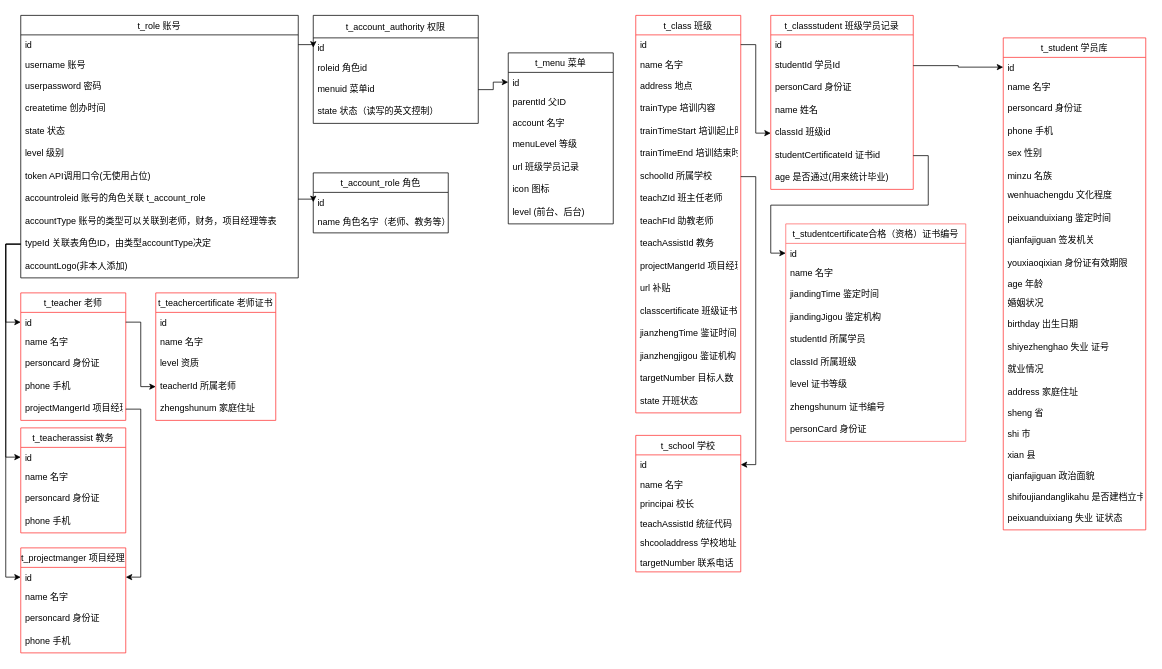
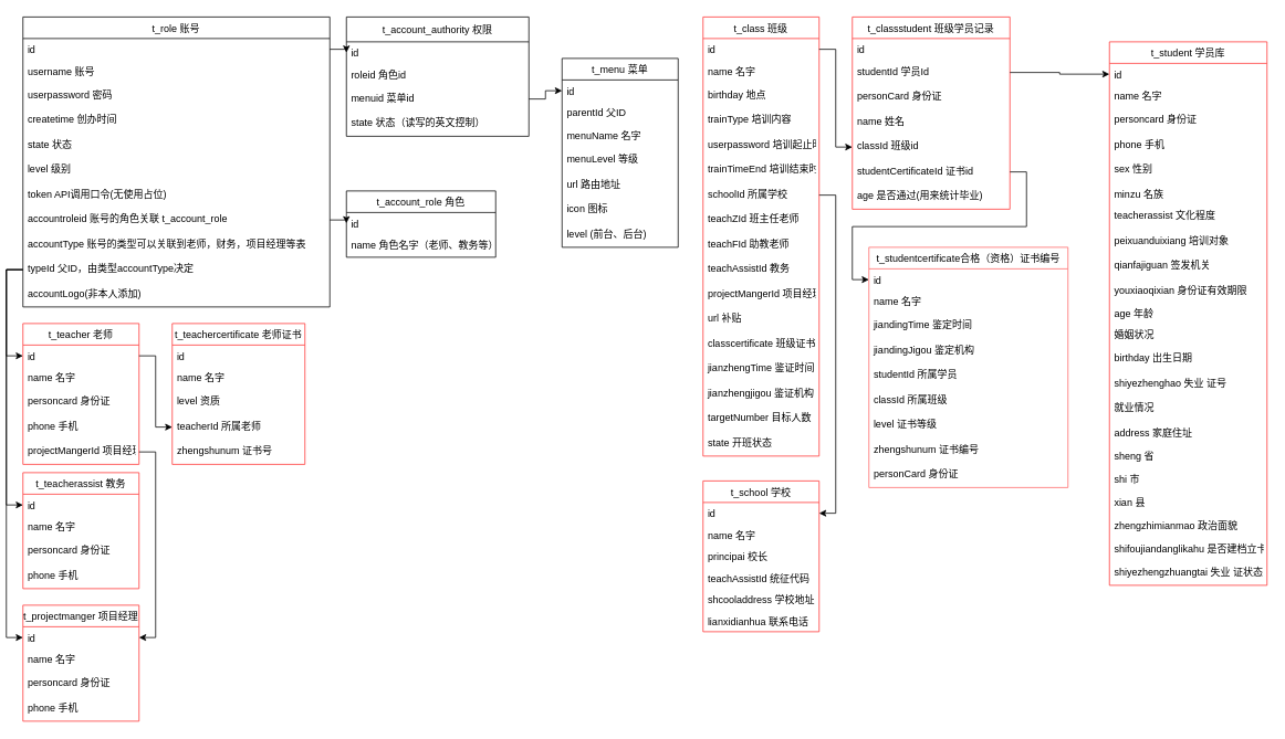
- <mxCell id="63" value="address 地点" style="text;strokeColor=none;fillColor=none;align=left;verticalAlign=top;spacingLeft=4;spacingRight=4;overflow=hidden;rotatable=0;points=[[0,0.5],[1,0.5]];portConstraint=eastwest;" vertex="1" parent="60"><mxGeometry y="80" width="140" height="30" as="geometry" /></mxCell>
+ <mxCell id="63" value="birthday 地点" style="text;strokeColor=none;fillColor=none;align=left;verticalAlign=top;spacingLeft=4;spacingRight=4;overflow=hidden;rotatable=0;points=[[0,0.5],[1,0.5]];portConstraint=eastwest;" vertex="1" parent="60"><mxGeometry y="80" width="140" height="30" as="geometry" /></mxCell>
- <mxCell id="27" value="account 名字" style="text;strokeColor=none;fillColor=none;align=left;verticalAlign=top;spacingLeft=4;spacingRight=4;overflow=hidden;rotatable=0;points=[[0,0.5],[1,0.5]];portConstraint=eastwest;" vertex="1" parent="24"><mxGeometry y="80" width="140" height="28" as="geometry" /></mxCell>
+ <mxCell id="27" value="menuName 名字" style="text;strokeColor=none;fillColor=none;align=left;verticalAlign=top;spacingLeft=4;spacingRight=4;overflow=hidden;rotatable=0;points=[[0,0.5],[1,0.5]];portConstraint=eastwest;" vertex="1" parent="24"><mxGeometry y="80" width="140" height="28" as="geometry" /></mxCell>
- <mxCell id="65" value="trainTimeStart 培训起止时间" style="text;strokeColor=none;fillColor=none;align=left;verticalAlign=top;spacingLeft=4;spacingRight=4;overflow=hidden;rotatable=0;points=[[0,0.5],[1,0.5]];portConstraint=eastwest;" vertex="1" parent="60"><mxGeometry y="140" width="140" height="30" as="geometry" /></mxCell>
+ <mxCell id="65" value="userpassword 培训起止时间" style="text;strokeColor=none;fillColor=none;align=left;verticalAlign=top;spacingLeft=4;spacingRight=4;overflow=hidden;rotatable=0;points=[[0,0.5],[1,0.5]];portConstraint=eastwest;" vertex="1" parent="60"><mxGeometry y="140" width="140" height="30" as="geometry" /></mxCell>
- <mxCell id="29" value="url 班级学员记录" style="text;strokeColor=none;fillColor=none;align=left;verticalAlign=top;spacingLeft=4;spacingRight=4;overflow=hidden;rotatable=0;points=[[0,0.5],[1,0.5]];portConstraint=eastwest;" vertex="1" parent="24"><mxGeometry y="138" width="140" height="30" as="geometry" /></mxCell>
+ <mxCell id="29" value="url 路由地址" style="text;strokeColor=none;fillColor=none;align=left;verticalAlign=top;spacingLeft=4;spacingRight=4;overflow=hidden;rotatable=0;points=[[0,0.5],[1,0.5]];portConstraint=eastwest;" vertex="1" parent="24"><mxGeometry y="138" width="140" height="30" as="geometry" /></mxCell>
- <mxCell id="113" value="wenhuachengdu 文化程度" style="text;strokeColor=none;fillColor=none;align=left;verticalAlign=top;spacingLeft=4;spacingRight=4;overflow=hidden;rotatable=0;points=[[0,0.5],[1,0.5]];portConstraint=eastwest;" vertex="1" parent="106"><mxGeometry y="196" width="190" height="30" as="geometry" /></mxCell>
+ <mxCell id="113" value="teacherassist 文化程度" style="text;strokeColor=none;fillColor=none;align=left;verticalAlign=top;spacingLeft=4;spacingRight=4;overflow=hidden;rotatable=0;points=[[0,0.5],[1,0.5]];portConstraint=eastwest;" vertex="1" parent="106"><mxGeometry y="196" width="190" height="30" as="geometry" /></mxCell>
- <mxCell id="114" value="peixuanduixiang 鉴定时间" style="text;strokeColor=none;fillColor=none;align=left;verticalAlign=top;spacingLeft=4;spacingRight=4;overflow=hidden;rotatable=0;points=[[0,0.5],[1,0.5]];portConstraint=eastwest;" vertex="1" parent="106"><mxGeometry y="226" width="190" height="30" as="geometry" /></mxCell>
+ <mxCell id="114" value="peixuanduixiang 培训对象" style="text;strokeColor=none;fillColor=none;align=left;verticalAlign=top;spacingLeft=4;spacingRight=4;overflow=hidden;rotatable=0;points=[[0,0.5],[1,0.5]];portConstraint=eastwest;" vertex="1" parent="106"><mxGeometry y="226" width="190" height="30" as="geometry" /></mxCell>
- <mxCell id="12" value="typeId 关联表角色ID，由类型accountType决定" style="text;strokeColor=none;fillColor=none;align=left;verticalAlign=top;spacingLeft=4;spacingRight=4;overflow=hidden;rotatable=0;points=[[0,0.5],[1,0.5]];portConstraint=eastwest;" vertex="1" parent="2"><mxGeometry y="290" width="370" height="30" as="geometry" /></mxCell>
+ <mxCell id="12" value="typeId 父ID，由类型accountType决定" style="text;strokeColor=none;fillColor=none;align=left;verticalAlign=top;spacingLeft=4;spacingRight=4;overflow=hidden;rotatable=0;points=[[0,0.5],[1,0.5]];portConstraint=eastwest;" vertex="1" parent="2"><mxGeometry y="290" width="370" height="30" as="geometry" /></mxCell>
- <mxCell id="57" value="zhengshunum 家庭住址" style="text;strokeColor=none;fillColor=none;align=left;verticalAlign=top;spacingLeft=4;spacingRight=4;overflow=hidden;rotatable=0;points=[[0,0.5],[1,0.5]];portConstraint=eastwest;" vertex="1" parent="52"><mxGeometry y="140" width="160" height="30" as="geometry" /></mxCell>
+ <mxCell id="57" value="zhengshunum 证书号" style="text;strokeColor=none;fillColor=none;align=left;verticalAlign=top;spacingLeft=4;spacingRight=4;overflow=hidden;rotatable=0;points=[[0,0.5],[1,0.5]];portConstraint=eastwest;" vertex="1" parent="52"><mxGeometry y="140" width="160" height="30" as="geometry" /></mxCell>
- <mxCell id="126" value="qianfajiguan 政治面貌" style="text;strokeColor=none;fillColor=none;align=left;verticalAlign=top;spacingLeft=4;spacingRight=4;overflow=hidden;rotatable=0;points=[[0,0.5],[1,0.5]];portConstraint=eastwest;" vertex="1" parent="106"><mxGeometry y="570" width="190" height="28" as="geometry" /></mxCell>
+ <mxCell id="126" value="zhengzhimianmao 政治面貌" style="text;strokeColor=none;fillColor=none;align=left;verticalAlign=top;spacingLeft=4;spacingRight=4;overflow=hidden;rotatable=0;points=[[0,0.5],[1,0.5]];portConstraint=eastwest;" vertex="1" parent="106"><mxGeometry y="570" width="190" height="28" as="geometry" /></mxCell>
- <mxCell id="128" value="peixuanduixiang 失业 证状态&#10;" style="text;strokeColor=none;fillColor=none;align=left;verticalAlign=top;spacingLeft=4;spacingRight=4;overflow=hidden;rotatable=0;points=[[0,0.5],[1,0.5]];portConstraint=eastwest;" vertex="1" parent="106"><mxGeometry y="626" width="190" height="30" as="geometry" /></mxCell>
+ <mxCell id="128" value="shiyezhengzhuangtai 失业 证状态&#10;" style="text;strokeColor=none;fillColor=none;align=left;verticalAlign=top;spacingLeft=4;spacingRight=4;overflow=hidden;rotatable=0;points=[[0,0.5],[1,0.5]];portConstraint=eastwest;" vertex="1" parent="106"><mxGeometry y="626" width="190" height="30" as="geometry" /></mxCell>
- <mxCell id="104" value="targetNumber 联系电话" style="text;strokeColor=none;fillColor=none;align=left;verticalAlign=top;spacingLeft=4;spacingRight=4;overflow=hidden;rotatable=0;points=[[0,0.5],[1,0.5]];portConstraint=eastwest;" vertex="1" parent="98"><mxGeometry y="156" width="140" height="26" as="geometry" /></mxCell>
+ <mxCell id="104" value="lianxidianhua 联系电话" style="text;strokeColor=none;fillColor=none;align=left;verticalAlign=top;spacingLeft=4;spacingRight=4;overflow=hidden;rotatable=0;points=[[0,0.5],[1,0.5]];portConstraint=eastwest;" vertex="1" parent="98"><mxGeometry y="156" width="140" height="26" as="geometry" /></mxCell>
